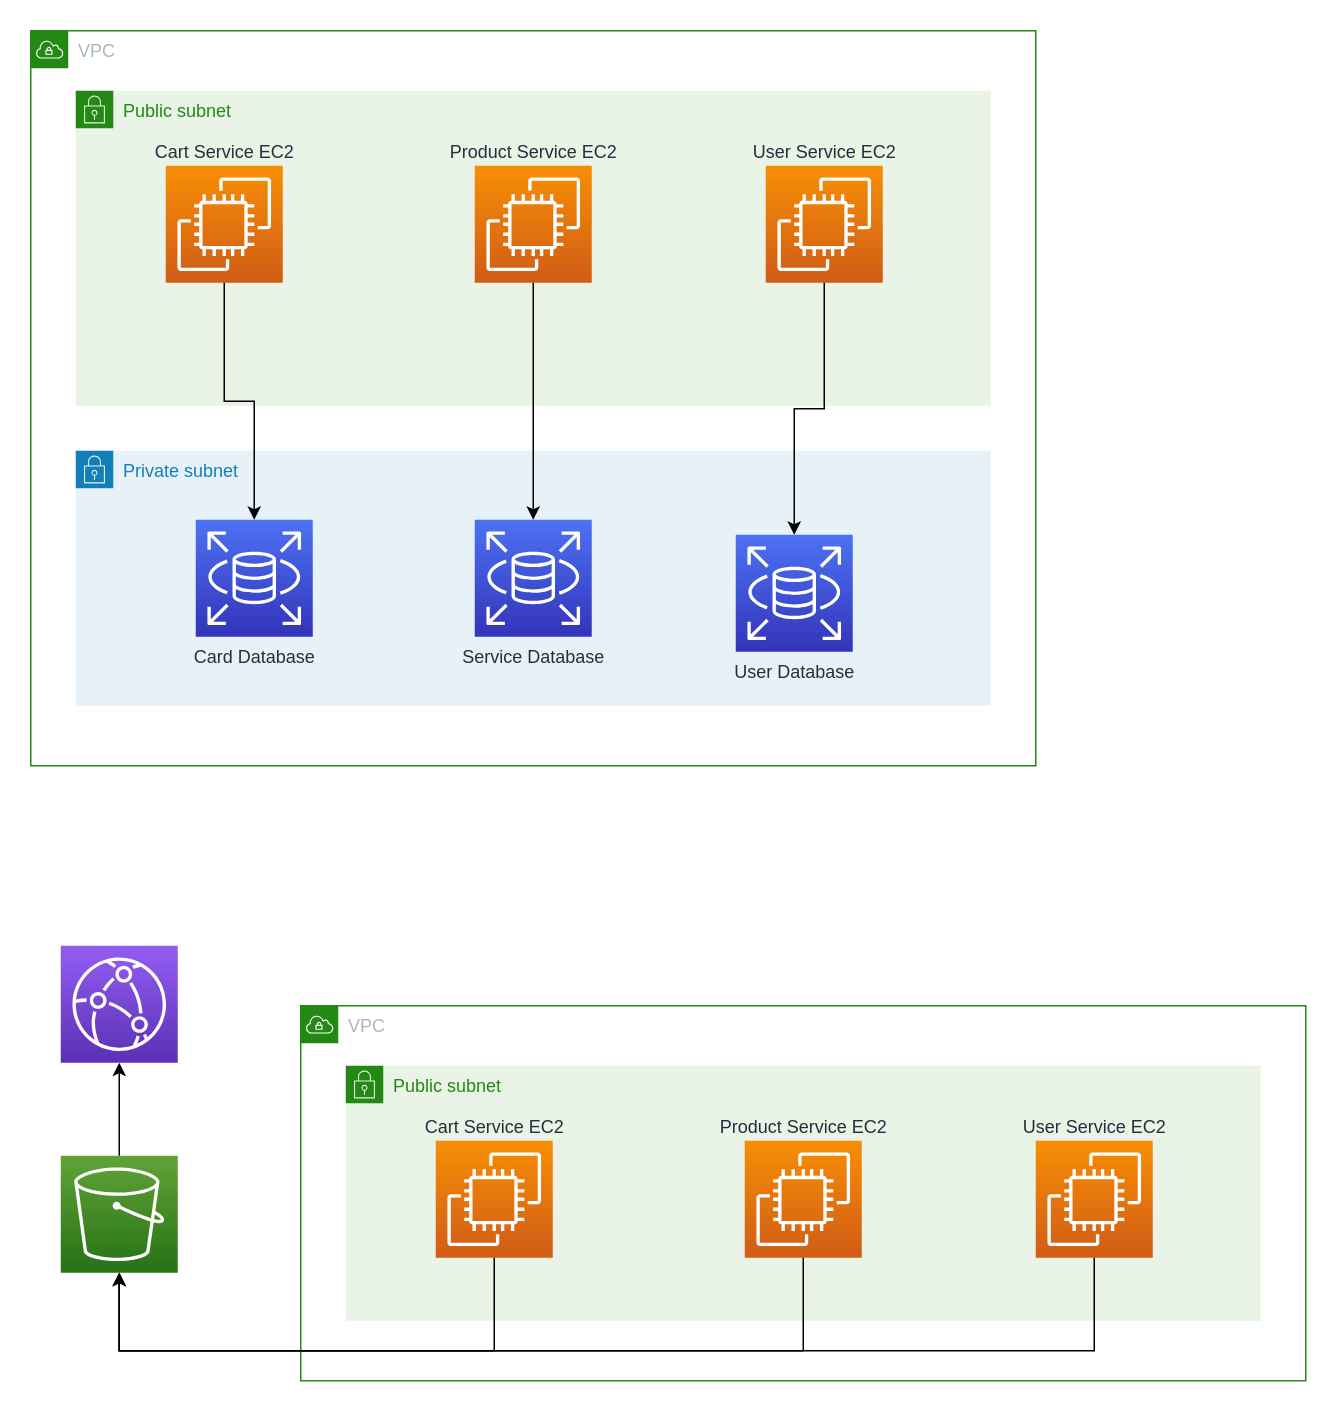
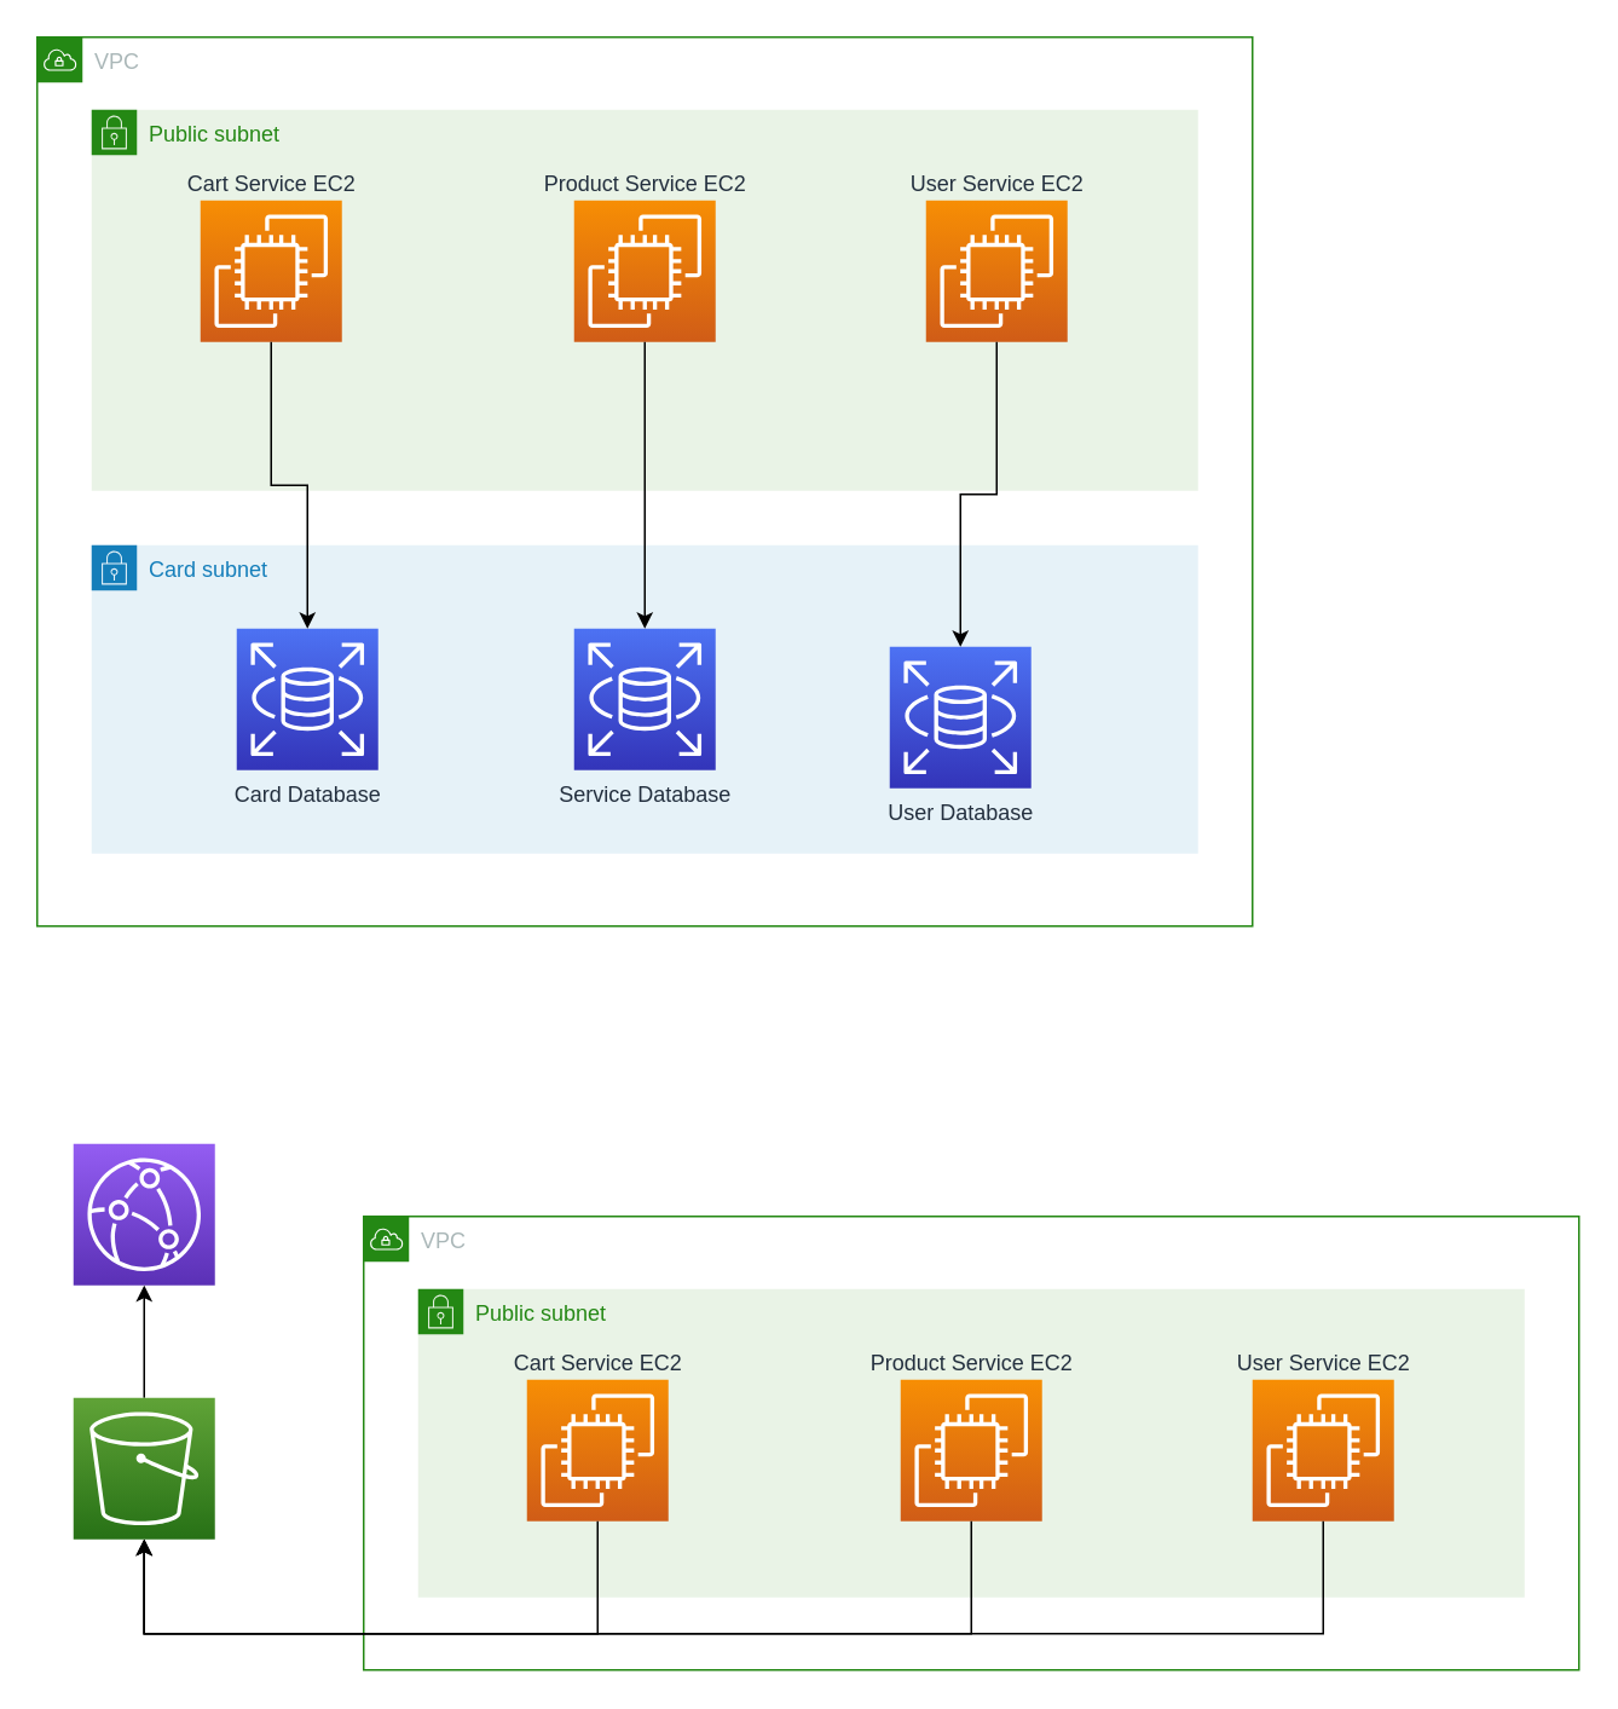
- <mxCell id="7" value="Private subnet" style="points=[[0,0],[0.25,0],[0.5,0],[0.75,0],[1,0],[1,0.25],[1,0.5],[1,0.75],[1,1],[0.75,1],[0.5,1],[0.25,1],[0,1],[0,0.75],[0,0.5],[0,0.25]];outlineConnect=0;gradientColor=none;html=1;whiteSpace=wrap;fontSize=12;fontStyle=0;container=1;pointerEvents=0;collapsible=0;recursiveResize=0;shape=mxgraph.aws4.group;grIcon=mxgraph.aws4.group_security_group;grStroke=0;strokeColor=#147EBA;fillColor=#E6F2F8;verticalAlign=top;align=left;spacingLeft=30;fontColor=#147EBA;dashed=0;" vertex="1" parent="2"><mxGeometry x="30" y="280" width="610" height="170" as="geometry" /></mxCell>
+ <mxCell id="7" value="Card subnet" style="points=[[0,0],[0.25,0],[0.5,0],[0.75,0],[1,0],[1,0.25],[1,0.5],[1,0.75],[1,1],[0.75,1],[0.5,1],[0.25,1],[0,1],[0,0.75],[0,0.5],[0,0.25]];outlineConnect=0;gradientColor=none;html=1;whiteSpace=wrap;fontSize=12;fontStyle=0;container=1;pointerEvents=0;collapsible=0;recursiveResize=0;shape=mxgraph.aws4.group;grIcon=mxgraph.aws4.group_security_group;grStroke=0;strokeColor=#147EBA;fillColor=#E6F2F8;verticalAlign=top;align=left;spacingLeft=30;fontColor=#147EBA;dashed=0;" vertex="1" parent="2"><mxGeometry x="30" y="280" width="610" height="170" as="geometry" /></mxCell>
